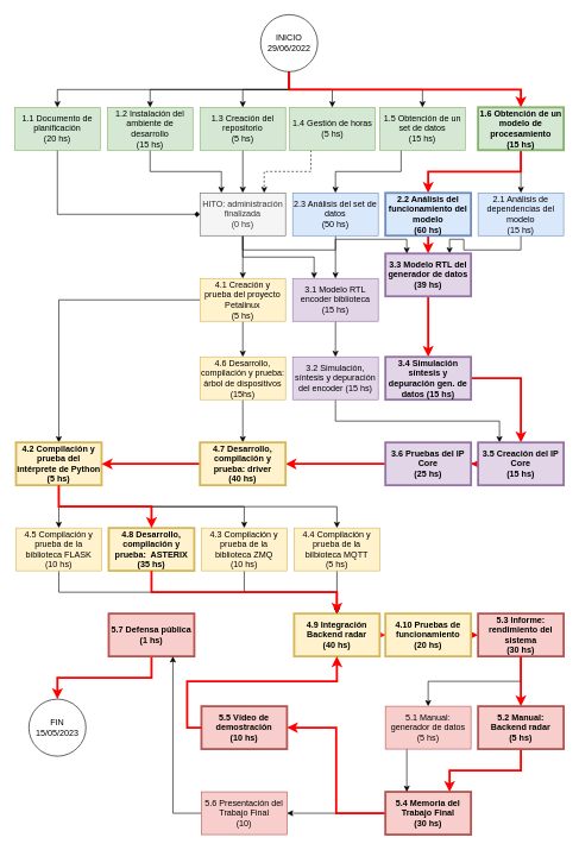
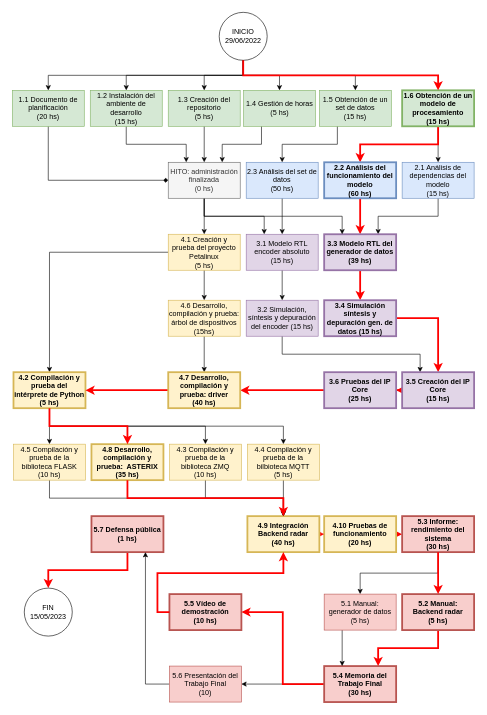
- <mxCell id="13" style="edgeStyle=orthogonalEdgeStyle;rounded=0;orthogonalLoop=1;jettySize=auto;html=1;exitX=0.25;exitY=1;exitDx=0;exitDy=0;entryX=0.75;entryY=0;entryDx=0;entryDy=0;dashed=1;" parent="1" source="14" target="78" edge="1"><mxGeometry relative="1" as="geometry" /></mxCell>
+ <mxCell id="13" style="edgeStyle=orthogonalEdgeStyle;rounded=0;orthogonalLoop=1;jettySize=auto;html=1;exitX=0.25;exitY=1;exitDx=0;exitDy=0;entryX=0.75;entryY=0;entryDx=0;entryDy=0;" parent="1" source="14" target="78" edge="1"><mxGeometry relative="1" as="geometry" /></mxCell>
- <mxCell id="26" value="&lt;div&gt;&lt;b&gt;3.3 Modelo RTL del generador de datos&lt;/b&gt;&lt;/div&gt;&lt;div&gt;&lt;b&gt;(39 hs)&lt;/b&gt;&lt;br&gt;&lt;/div&gt;" style="rounded=0;whiteSpace=wrap;html=1;strokeWidth=3;fillColor=#e1d5e7;strokeColor=#9673a6;" parent="1" vertex="1"><mxGeometry x="540" y="355" width="120" height="60" as="geometry" /></mxCell>
+ <mxCell id="26" value="&lt;div&gt;&lt;b&gt;3.3 Modelo RTL del generador de datos&lt;/b&gt;&lt;/div&gt;&lt;div&gt;&lt;b&gt;(39 hs)&lt;/b&gt;&lt;br&gt;&lt;/div&gt;" style="rounded=0;whiteSpace=wrap;html=1;strokeWidth=3;fillColor=#e1d5e7;strokeColor=#9673a6;" parent="1" vertex="1"><mxGeometry x="540" y="390" width="120" height="60" as="geometry" /></mxCell>
- <mxCell id="22" value="&lt;div&gt;3.1 Modelo RTL encoder biblioteca&lt;/div&gt;&lt;div&gt;(15 hs)&lt;br&gt;&lt;/div&gt;" style="rounded=0;whiteSpace=wrap;html=1;strokeWidth=1;fillColor=#e1d5e7;strokeColor=#9673a6;" parent="1" vertex="1"><mxGeometry x="410" y="390" width="120" height="60" as="geometry" /></mxCell>
+ <mxCell id="22" value="&lt;div&gt;3.1 Modelo RTL encoder absoluto&lt;/div&gt;&lt;div&gt;(15 hs)&lt;br&gt;&lt;/div&gt;" style="rounded=0;whiteSpace=wrap;html=1;strokeWidth=1;fillColor=#e1d5e7;strokeColor=#9673a6;" parent="1" vertex="1"><mxGeometry x="410" y="390" width="120" height="60" as="geometry" /></mxCell>
